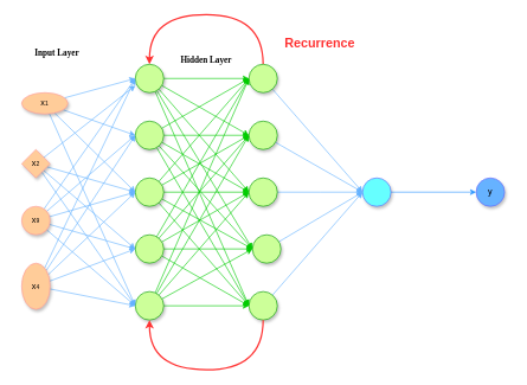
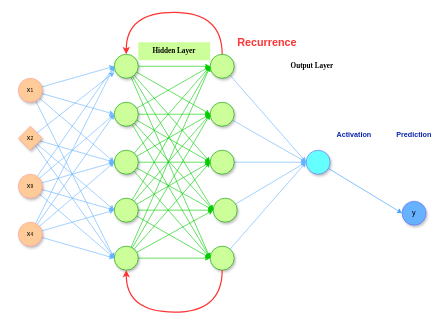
- <mxCell id="74" value="&lt;font style=&quot;font-size: 18px;&quot; color=&quot;#ff3333&quot;&gt;Recurrence&lt;/font&gt;" style="text;html=1;align=center;verticalAlign=middle;whiteSpace=wrap;rounded=0;fontSize=18;fontStyle=1" vertex="1" parent="1"><mxGeometry x="375" y="40" width="150" height="40" as="geometry" /></mxCell>
+ <mxCell id="74" value="&lt;font style=&quot;font-size: 18px;&quot; color=&quot;#ff3333&quot;&gt;Recurrence&lt;/font&gt;" style="text;html=1;align=center;verticalAlign=middle;whiteSpace=wrap;rounded=0;fontSize=18;fontStyle=1" vertex="1" parent="1"><mxGeometry x="370" width="150" height="40" as="geometry" y="50" /></mxCell>
- <mxCell id="67" value="Input Layer" style="whiteSpace=wrap;html=1;strokeColor=none;fontFamily=Lucida Console;fontStyle=1" parent="1" vertex="1"><mxGeometry x="20" y="60" width="120" height="30" as="geometry" /></mxCell>
- <mxCell id="68" value="Hidden Layer" style="whiteSpace=wrap;html=1;strokeColor=none;fontFamily=Lucida Console;fontStyle=1" parent="1" vertex="1"><mxGeometry x="230" y="70" width="120" height="30" as="geometry" /></mxCell>
+ <mxCell id="68" value="Hidden Layer" style="whiteSpace=wrap;html=1;strokeColor=none;fontFamily=Lucida Console;fontStyle=1;fillColor=#ccff99;" parent="1" vertex="1"><mxGeometry x="230" y="70" width="120" height="30" as="geometry" /></mxCell>
+ <mxCell id="69" value="Output Layer" style="whiteSpace=wrap;html=1;strokeColor=none;fontFamily=Lucida Console;fontStyle=1" parent="1" vertex="1"><mxGeometry x="460" y="95" width="120" height="30" as="geometry" /></mxCell>
- <mxCell id="66" value="x&lt;span style=&quot;font-size: 8.333px;&quot;&gt;1&lt;/span&gt;" style="ellipse;whiteSpace=wrap;html=1;aspect=fixed;strokeColor=#FF9999;fillColor=#FFCC99;shadow=1;" parent="1" vertex="1"><mxGeometry x="30" y="130" width="65" height="30" as="geometry" /></mxCell>
+ <mxCell id="66" value="x&lt;span style=&quot;font-size: 8.333px;&quot;&gt;1&lt;/span&gt;" style="ellipse;whiteSpace=wrap;html=1;aspect=fixed;strokeColor=#FF9999;fillColor=#FFCC99;shadow=1;" parent="1" vertex="1"><mxGeometry x="30" y="130" width="40" height="40" as="geometry" /></mxCell>
+ <mxCell id="71" value="&lt;b&gt;Activation&lt;/b&gt;" style="text;html=1;align=center;verticalAlign=middle;whiteSpace=wrap;rounded=0;fontColor=#0924aa;" parent="1" vertex="1"><mxGeometry x="560" y="210" width="60" height="30" as="geometry" /></mxCell>
+ <mxCell id="70" value="&lt;b&gt;Prediction&lt;/b&gt;" style="text;html=1;align=center;verticalAlign=middle;whiteSpace=wrap;rounded=0;fontColor=#0924aa;" parent="1" vertex="1"><mxGeometry x="660" y="210" width="60" height="30" as="geometry" /></mxCell>
- <mxCell id="72" value="y" style="ellipse;whiteSpace=wrap;html=1;aspect=fixed;fillColor=#66B2FF;strokeColor=#6666FF;shadow=1;" parent="1" vertex="1"><mxGeometry x="670" y="250" width="40" height="40" as="geometry" /></mxCell>
+ <mxCell id="72" value="y" style="ellipse;whiteSpace=wrap;html=1;aspect=fixed;fillColor=#66B2FF;strokeColor=#6666FF;shadow=1;" parent="1" vertex="1"><mxGeometry x="670" y="335" width="40" height="40" as="geometry" /></mxCell>
- <mxCell id="55" value="x&lt;span style=&quot;font-size: 8.333px;&quot;&gt;4&lt;/span&gt;" style="ellipse;whiteSpace=wrap;html=1;aspect=fixed;strokeColor=#FF9999;fillColor=#FFCC99;shadow=1;" parent="1" vertex="1"><mxGeometry x="30" y="370" width="40" height="65" as="geometry" /></mxCell>
+ <mxCell id="55" value="x&lt;span style=&quot;font-size: 8.333px;&quot;&gt;4&lt;/span&gt;" style="ellipse;whiteSpace=wrap;html=1;aspect=fixed;strokeColor=#FF9999;fillColor=#FFCC99;shadow=1;" parent="1" vertex="1"><mxGeometry x="30" y="370" width="40" height="40" as="geometry" /></mxCell>
